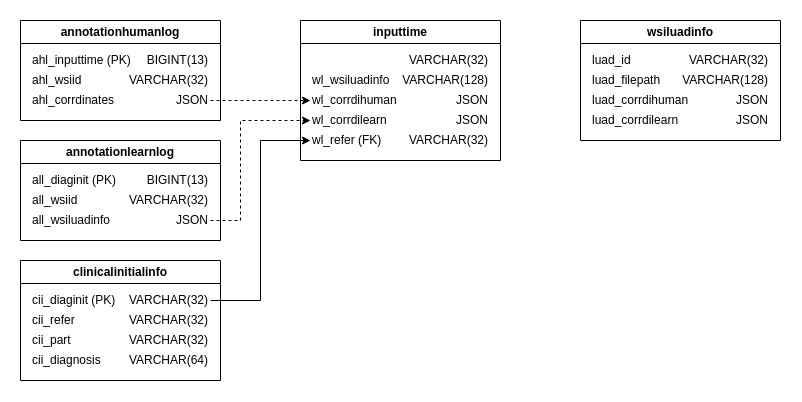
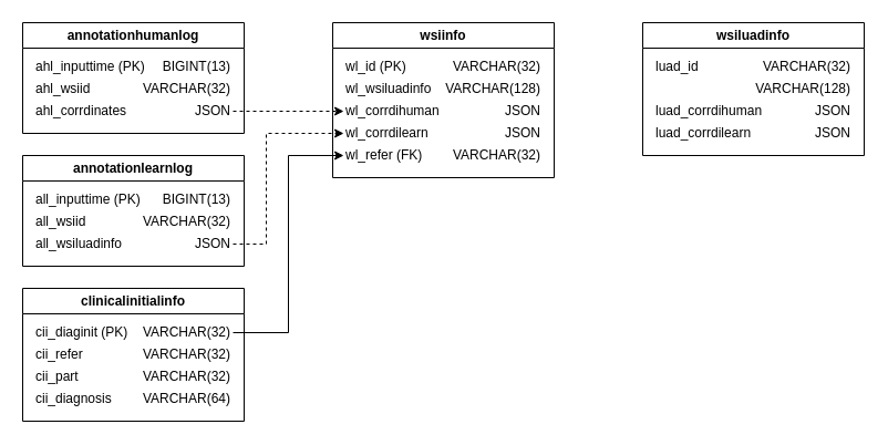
- <mxCell id="9" value="inputtime" style="swimlane;whiteSpace=wrap;html=1;startSize=23;" parent="1" vertex="1"><mxGeometry x="300" y="20" width="200" height="140" as="geometry" /></mxCell>
+ <mxCell id="9" value="wsiinfo" style="swimlane;whiteSpace=wrap;html=1;startSize=23;" parent="1" vertex="1"><mxGeometry x="300" y="20" width="200" height="140" as="geometry" /></mxCell>
+ <mxCell id="10" value="wl_id (PK)" style="text;html=1;strokeColor=none;fillColor=none;align=left;verticalAlign=middle;whiteSpace=wrap;rounded=0;" parent="9" vertex="1"><mxGeometry x="10" y="30" width="110" height="20" as="geometry" /></mxCell>
- <mxCell id="34" value="luad_filepath" style="text;html=1;strokeColor=none;fillColor=none;align=left;verticalAlign=middle;whiteSpace=wrap;rounded=0;" vertex="1" parent="31"><mxGeometry x="10" y="50" width="110" height="20" as="geometry" /></mxCell>
- <mxCell id="41" value="all_diaginit (PK)" style="text;html=1;strokeColor=none;fillColor=none;align=left;verticalAlign=middle;whiteSpace=wrap;rounded=0;" vertex="1" parent="40"><mxGeometry x="10" y="30" width="110" height="20" as="geometry" /></mxCell>
+ <mxCell id="41" value="all_inputtime (PK)" style="text;html=1;strokeColor=none;fillColor=none;align=left;verticalAlign=middle;whiteSpace=wrap;rounded=0;" vertex="1" parent="40"><mxGeometry x="10" y="30" width="110" height="20" as="geometry" /></mxCell>
